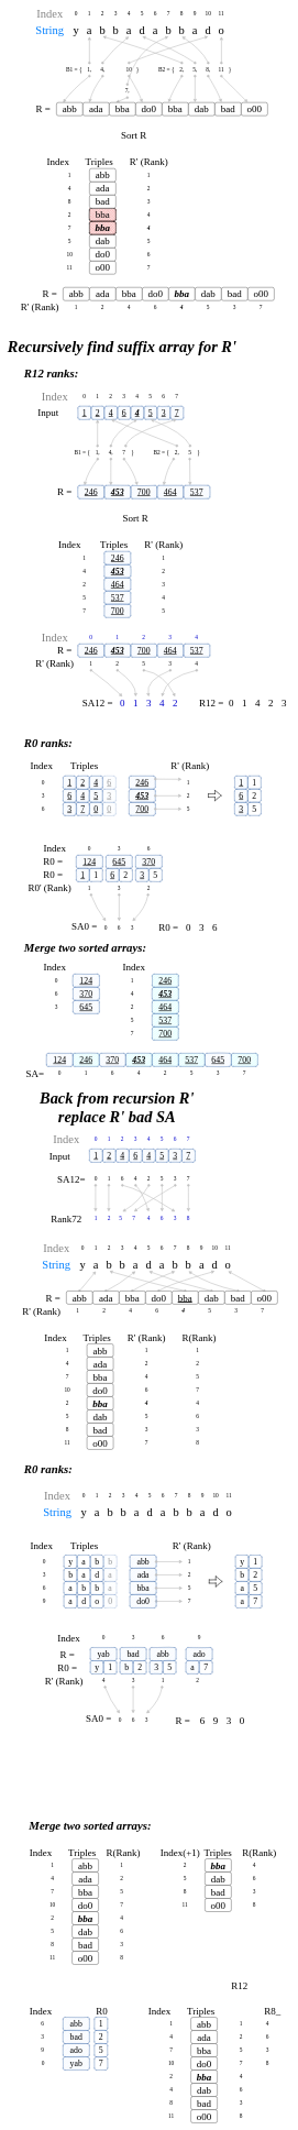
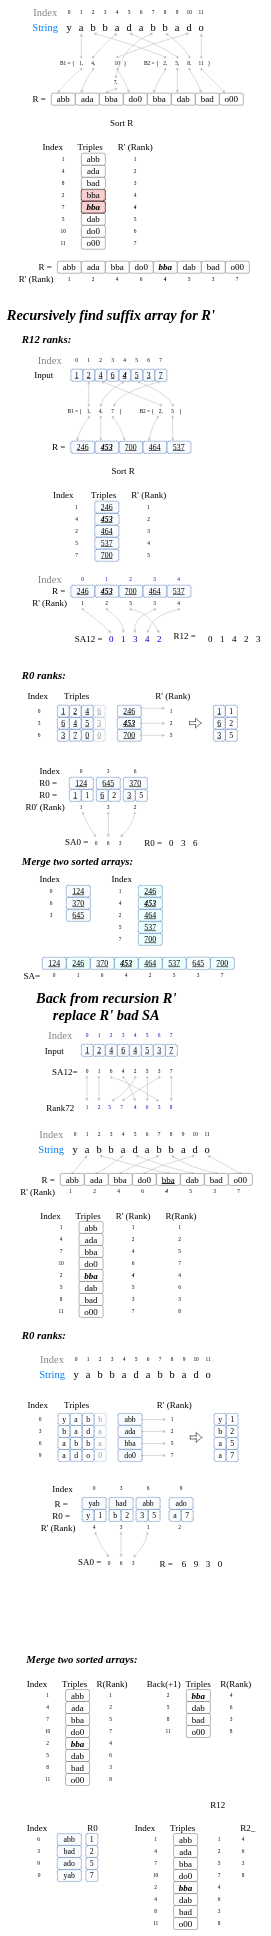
- <mxCell id="148" value="R12 =" style="text;html=1;strokeColor=none;fillColor=none;align=center;verticalAlign=middle;whiteSpace=wrap;rounded=0;fontFamily=Comic Sans MS;fontSize=30;" parent="1" vertex="1"><mxGeometry x="600" y="2115" width="80" height="30" as="geometry" /></mxCell>
+ <mxCell id="148" value="R12 =" style="text;html=1;strokeColor=none;fillColor=none;align=center;verticalAlign=middle;whiteSpace=wrap;rounded=0;fontFamily=Comic Sans MS;fontSize=30;" parent="1" vertex="1"><mxGeometry x="575" y="2105" width="80" height="30" as="geometry" /></mxCell>
- <mxCell id="450" value="Index(+1)" style="text;html=1;strokeColor=none;fillColor=none;align=center;verticalAlign=middle;whiteSpace=wrap;rounded=0;fontFamily=Comic Sans MS;fontSize=30;" vertex="1" parent="1"><mxGeometry x="490" y="5590" width="110" height="40" as="geometry" /></mxCell>
+ <mxCell id="450" value="Back(+1)" style="text;html=1;strokeColor=none;fillColor=none;align=center;verticalAlign=middle;whiteSpace=wrap;rounded=0;fontFamily=Comic Sans MS;fontSize=30;" vertex="1" parent="1"><mxGeometry x="490" y="5590" width="110" height="40" as="geometry" /></mxCell>
- <mxCell id="639" value="R8_" style="text;html=1;strokeColor=none;fillColor=none;align=center;verticalAlign=middle;whiteSpace=wrap;rounded=0;fontFamily=Comic Sans MS;fontSize=30;" vertex="1" parent="1"><mxGeometry x="790" y="6070" width="70" height="40" as="geometry" /></mxCell>
+ <mxCell id="639" value="R2_" style="text;html=1;strokeColor=none;fillColor=none;align=center;verticalAlign=middle;whiteSpace=wrap;rounded=0;fontFamily=Comic Sans MS;fontSize=30;" vertex="1" parent="1"><mxGeometry x="790" y="6070" width="70" height="40" as="geometry" /></mxCell>
